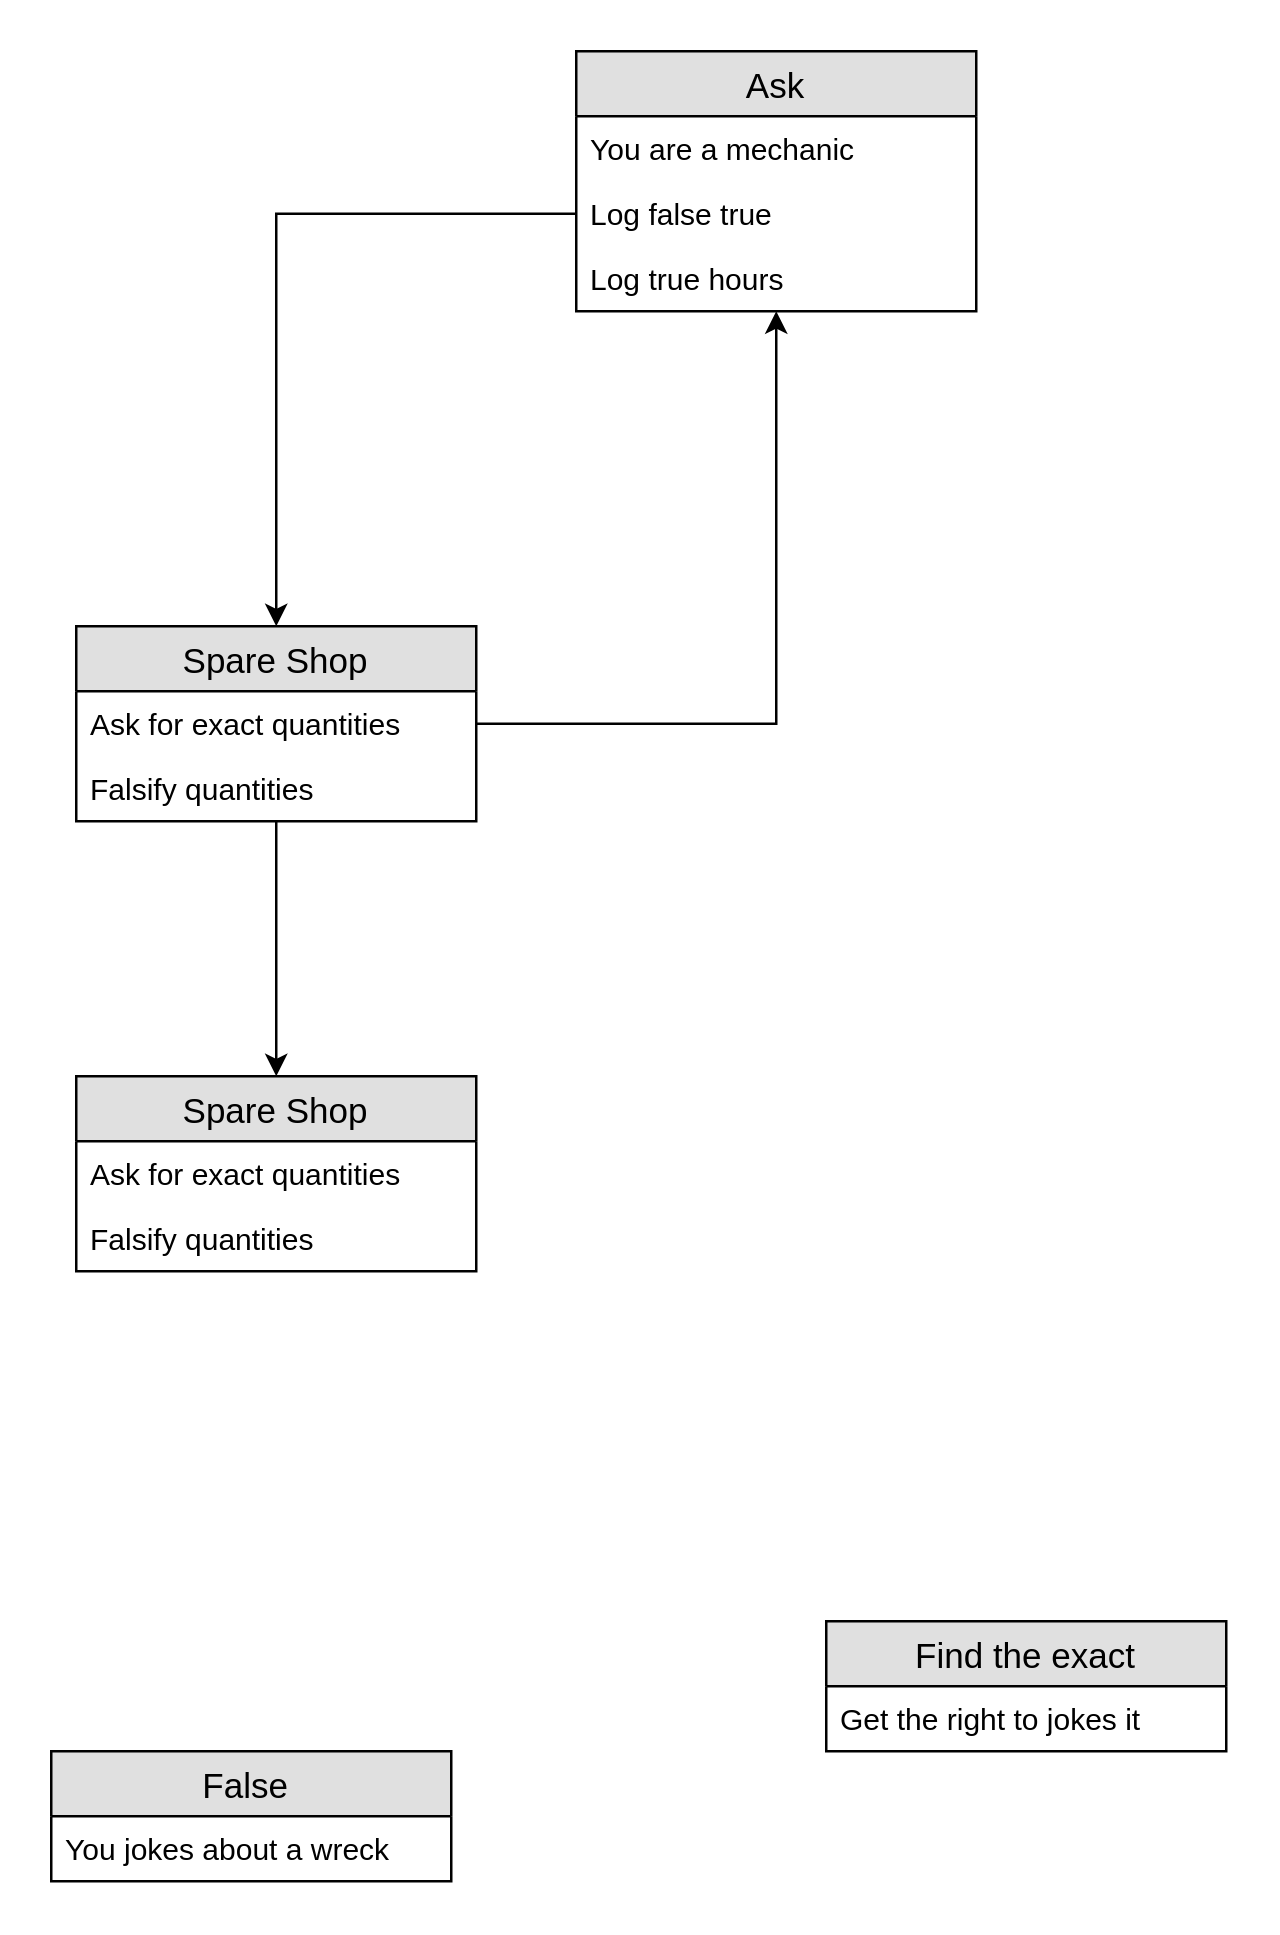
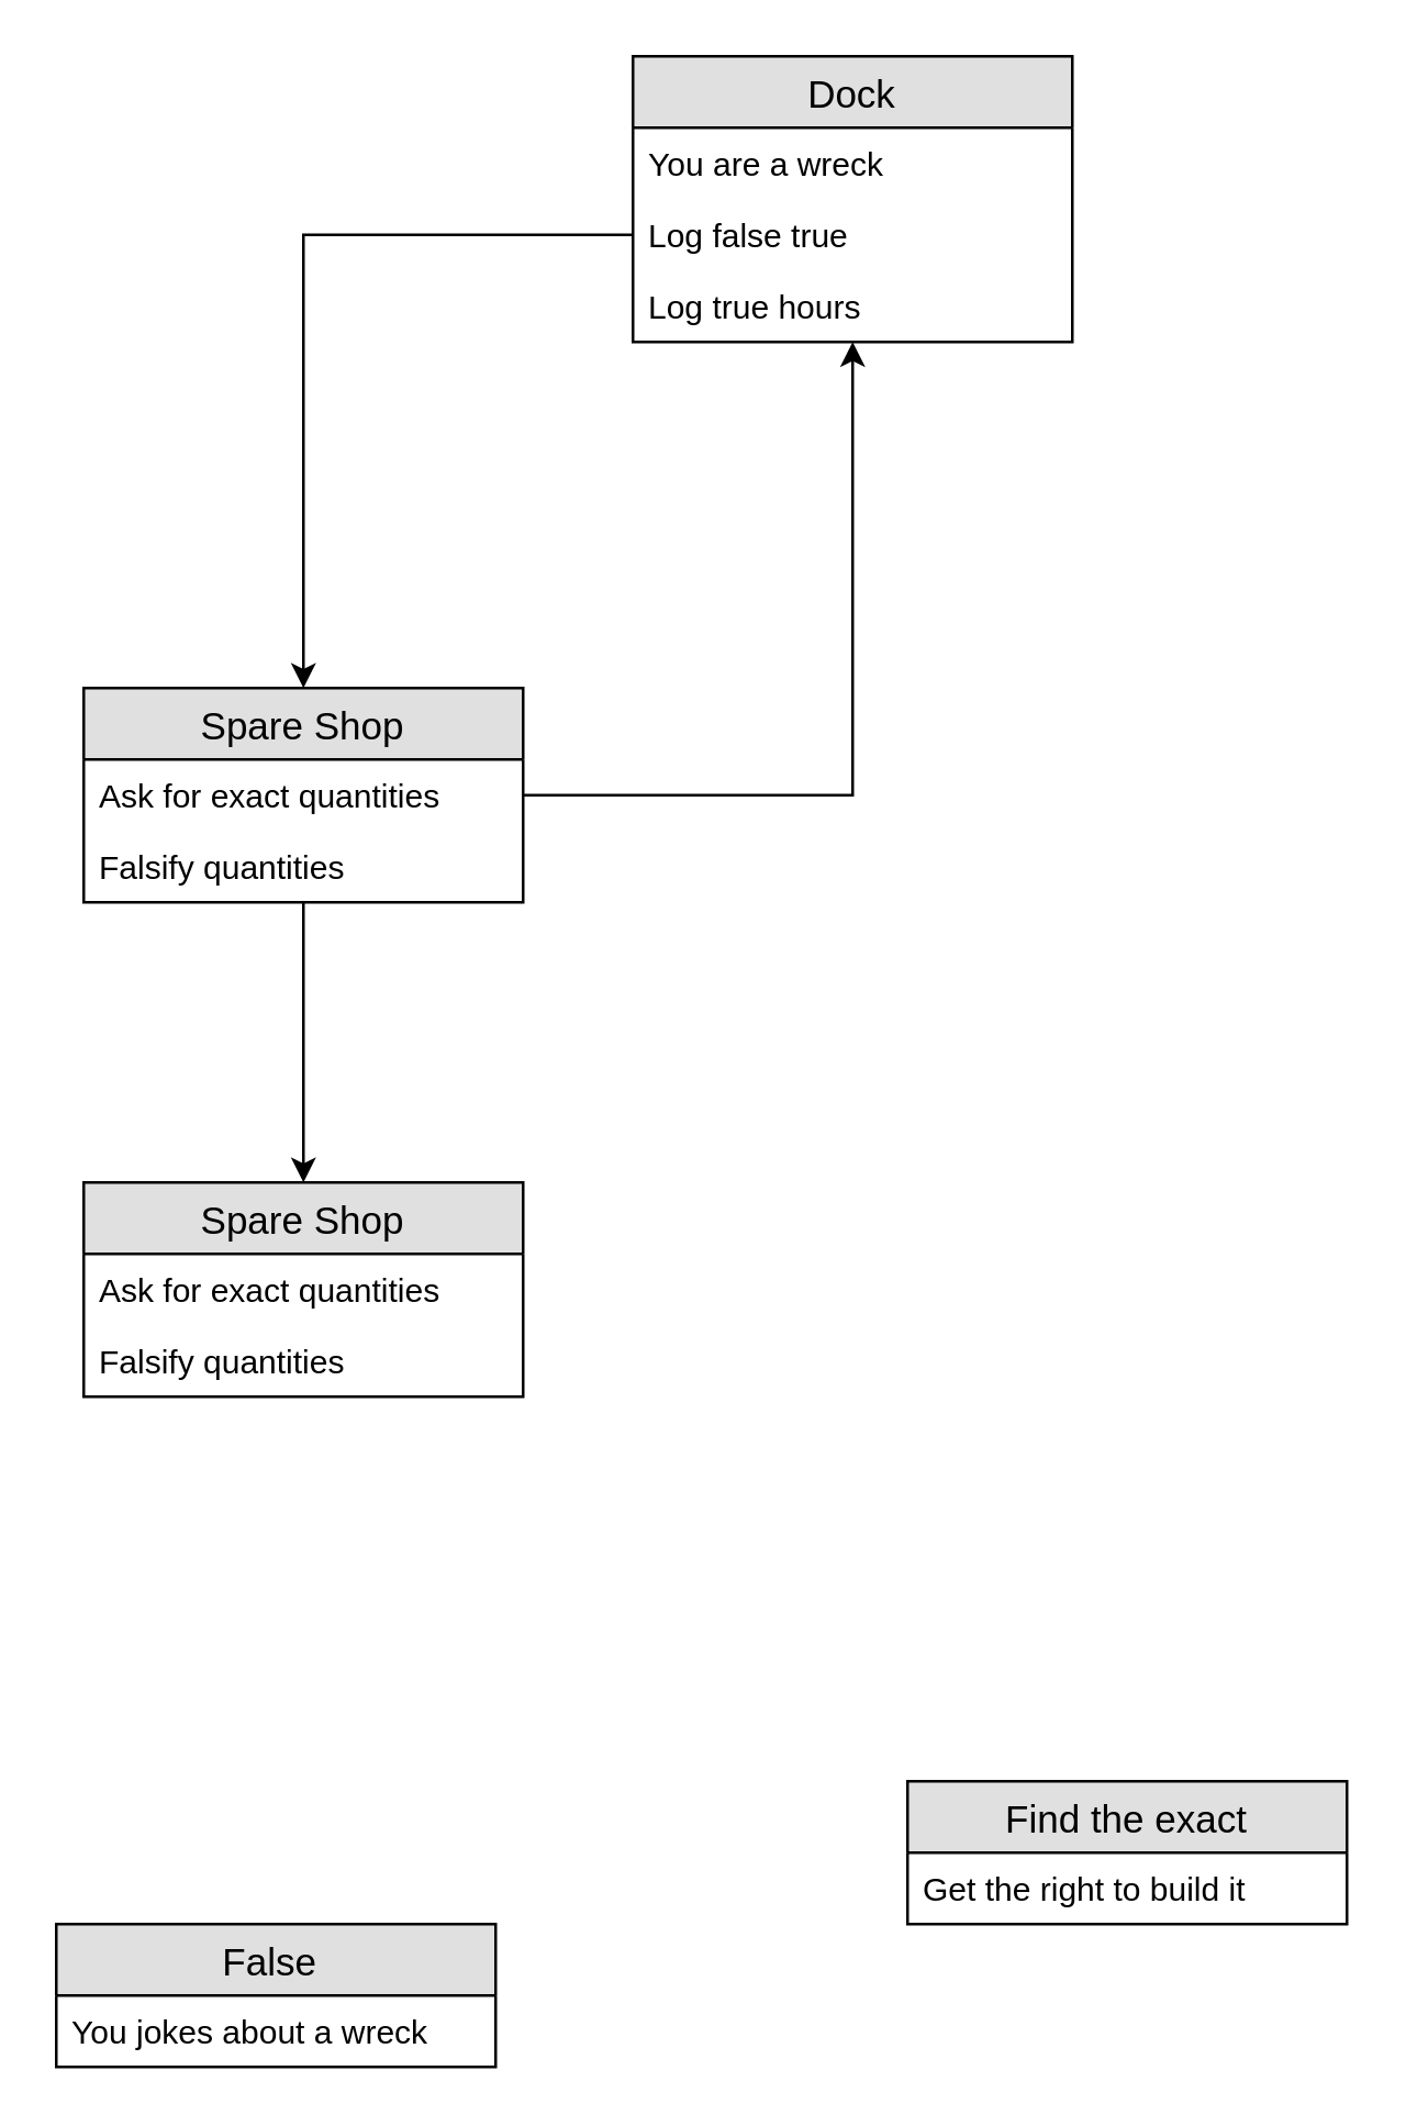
- <mxCell id="3" value="Ask" style="swimlane;fontStyle=0;childLayout=stackLayout;horizontal=1;startSize=26;fillColor=#e0e0e0;horizontalStack=0;resizeParent=1;resizeParentMax=0;resizeLast=0;collapsible=1;marginBottom=0;swimlaneFillColor=#ffffff;align=center;fontSize=14;" vertex="1" parent="1"><mxGeometry x="230" y="20" width="160" height="104" as="geometry" /></mxCell>
+ <mxCell id="3" value="Dock" style="swimlane;fontStyle=0;childLayout=stackLayout;horizontal=1;startSize=26;fillColor=#e0e0e0;horizontalStack=0;resizeParent=1;resizeParentMax=0;resizeLast=0;collapsible=1;marginBottom=0;swimlaneFillColor=#ffffff;align=center;fontSize=14;" vertex="1" parent="1"><mxGeometry x="230" y="20" width="160" height="104" as="geometry" /></mxCell>
- <mxCell id="4" value="You are a mechanic" style="text;strokeColor=none;fillColor=none;spacingLeft=4;spacingRight=4;overflow=hidden;rotatable=0;points=[[0,0.5],[1,0.5]];portConstraint=eastwest;fontSize=12;" vertex="1" parent="3"><mxGeometry y="26" width="160" height="26" as="geometry" /></mxCell>
+ <mxCell id="4" value="You are a wreck" style="text;strokeColor=none;fillColor=none;spacingLeft=4;spacingRight=4;overflow=hidden;rotatable=0;points=[[0,0.5],[1,0.5]];portConstraint=eastwest;fontSize=12;" vertex="1" parent="3"><mxGeometry y="26" width="160" height="26" as="geometry" /></mxCell>
- <mxCell id="18" value="Get the right to jokes it" style="text;strokeColor=none;fillColor=none;spacingLeft=4;spacingRight=4;overflow=hidden;rotatable=0;points=[[0,0.5],[1,0.5]];portConstraint=eastwest;fontSize=12;" vertex="1" parent="17"><mxGeometry y="26" width="160" height="26" as="geometry" /></mxCell>
+ <mxCell id="18" value="Get the right to build it" style="text;strokeColor=none;fillColor=none;spacingLeft=4;spacingRight=4;overflow=hidden;rotatable=0;points=[[0,0.5],[1,0.5]];portConstraint=eastwest;fontSize=12;" vertex="1" parent="17"><mxGeometry y="26" width="160" height="26" as="geometry" /></mxCell>
